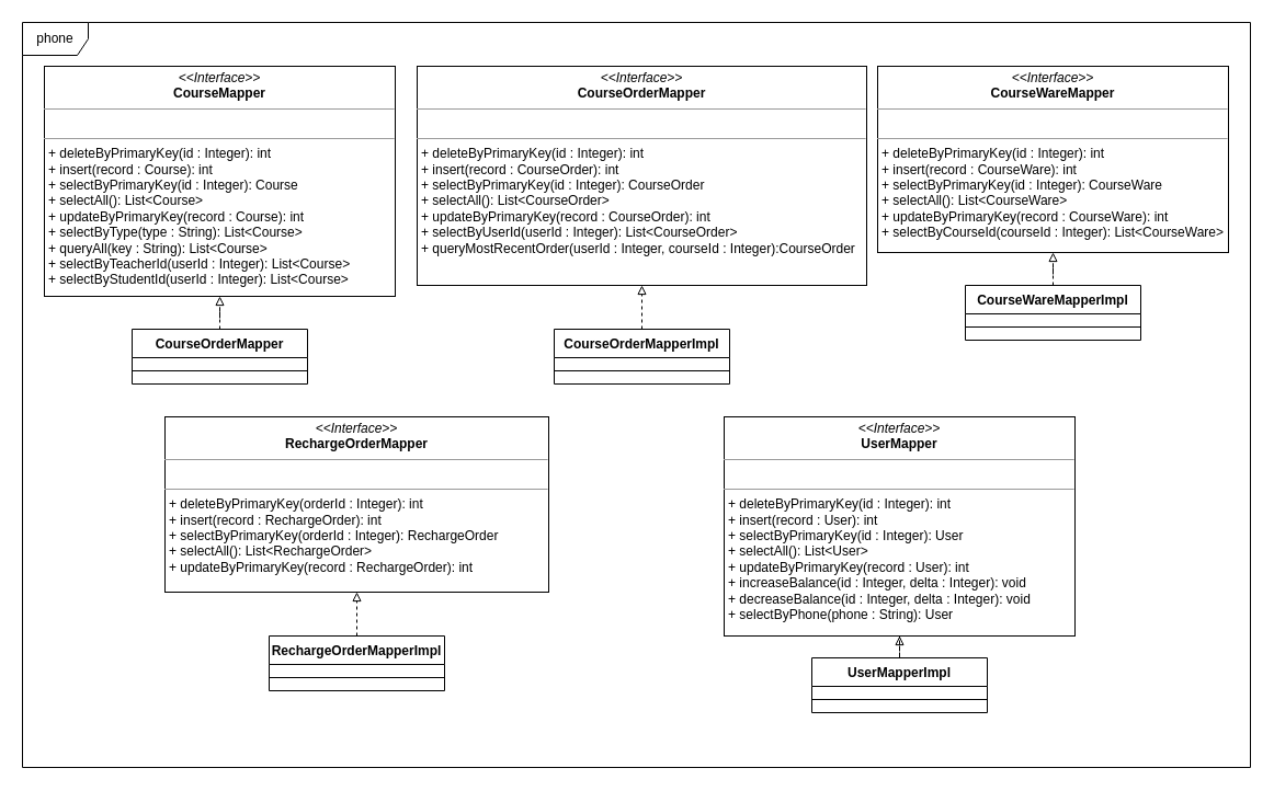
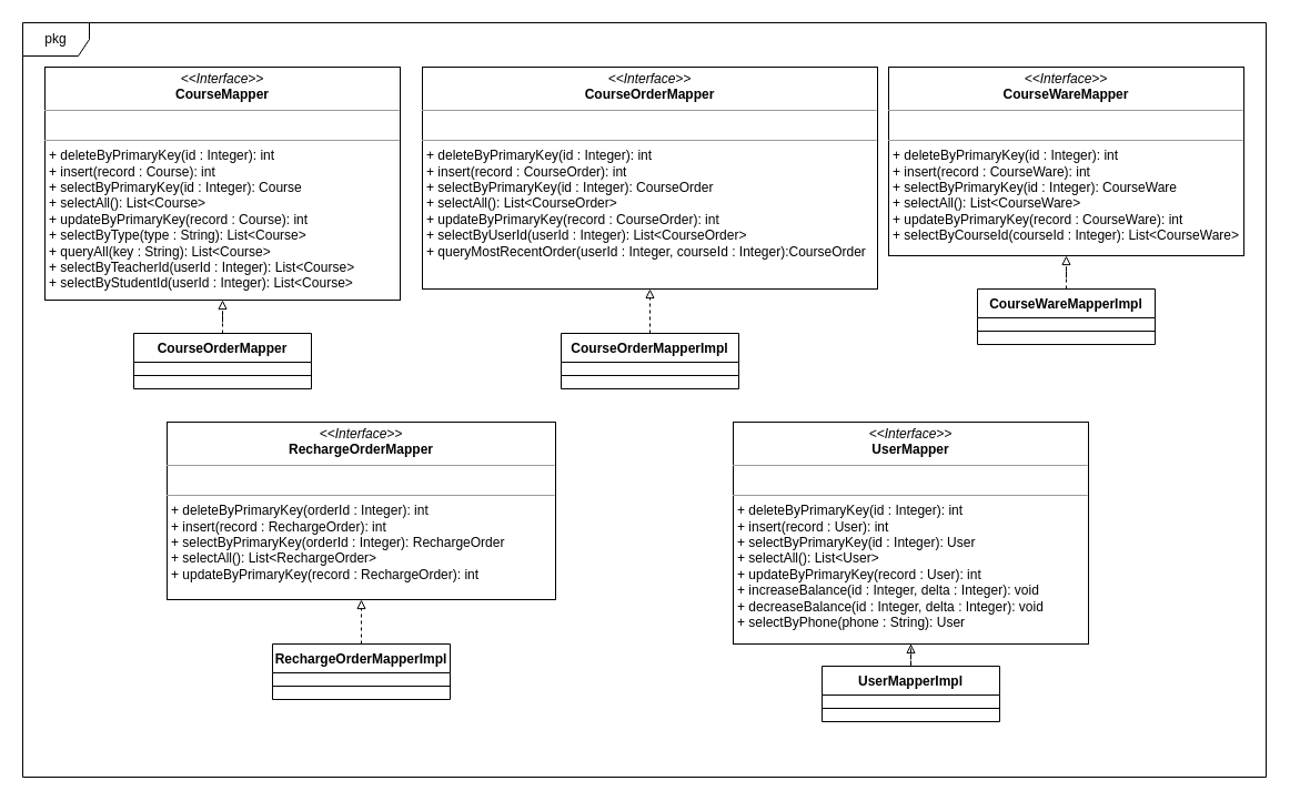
- <mxCell id="2" value="phone" style="shape=umlFrame;whiteSpace=wrap;html=1;" vertex="1" parent="1"><mxGeometry x="20" y="20" width="1120" height="680" as="geometry" /></mxCell>
+ <mxCell id="2" value="pkg" style="shape=umlFrame;whiteSpace=wrap;html=1;" vertex="1" parent="1"><mxGeometry x="20" y="20" width="1120" height="680" as="geometry" /></mxCell>
